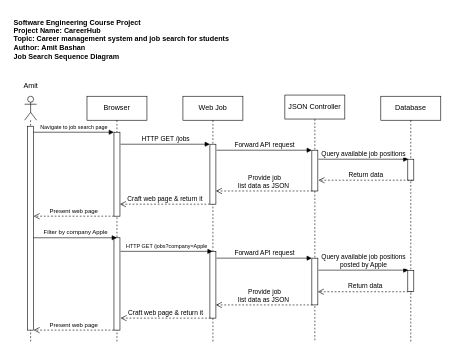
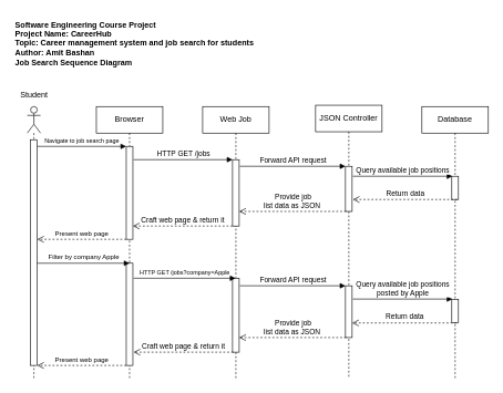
- <mxCell id="5" value="Amit" style="text;html=1;align=center;verticalAlign=middle;resizable=0;points=[];autosize=1;strokeColor=none;fillColor=none;" parent="1" vertex="1"><mxGeometry x="20" y="128" width="60" height="30" as="geometry" /></mxCell>
+ <mxCell id="5" value="Student" style="text;html=1;align=center;verticalAlign=middle;resizable=0;points=[];autosize=1;strokeColor=none;fillColor=none;" parent="1" vertex="1"><mxGeometry x="20" y="128" width="60" height="30" as="geometry" /></mxCell>
